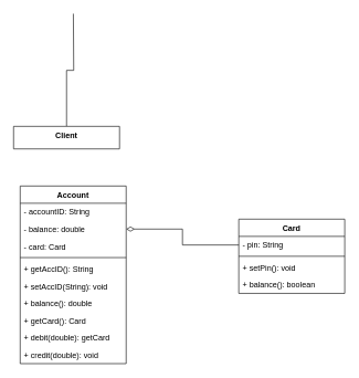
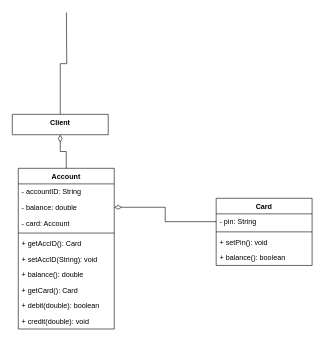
+ <mxCell id="7" style="edgeStyle=orthogonalEdgeStyle;rounded=0;orthogonalLoop=1;jettySize=auto;html=1;exitX=0.5;exitY=0;exitDx=0;exitDy=0;entryX=0.5;entryY=1;entryDx=0;entryDy=0;endArrow=diamondThin;endFill=0;endSize=10;" parent="1" source="8" target="20" edge="1"><mxGeometry relative="1" as="geometry" /></mxCell>
- <mxCell id="11" value="- card: Card" style="text;strokeColor=none;fillColor=none;align=left;verticalAlign=top;spacingLeft=4;spacingRight=4;overflow=hidden;rotatable=0;points=[[0,0.5],[1,0.5]];portConstraint=eastwest;" parent="8" vertex="1"><mxGeometry y="78" width="160" height="26" as="geometry" /></mxCell>
+ <mxCell id="11" value="- card: Account" style="text;strokeColor=none;fillColor=none;align=left;verticalAlign=top;spacingLeft=4;spacingRight=4;overflow=hidden;rotatable=0;points=[[0,0.5],[1,0.5]];portConstraint=eastwest;" parent="8" vertex="1"><mxGeometry y="78" width="160" height="26" as="geometry" /></mxCell>
- <mxCell id="13" value="+ getAccID(): String" style="text;strokeColor=none;fillColor=none;align=left;verticalAlign=top;spacingLeft=4;spacingRight=4;overflow=hidden;rotatable=0;points=[[0,0.5],[1,0.5]];portConstraint=eastwest;" parent="8" vertex="1"><mxGeometry y="112" width="160" height="26" as="geometry" /></mxCell>
+ <mxCell id="13" value="+ getAccID(): Card" style="text;strokeColor=none;fillColor=none;align=left;verticalAlign=top;spacingLeft=4;spacingRight=4;overflow=hidden;rotatable=0;points=[[0,0.5],[1,0.5]];portConstraint=eastwest;" parent="8" vertex="1"><mxGeometry y="112" width="160" height="26" as="geometry" /></mxCell>
- <mxCell id="17" value="+ debit(double): getCard" style="text;strokeColor=none;fillColor=none;align=left;verticalAlign=top;spacingLeft=4;spacingRight=4;overflow=hidden;rotatable=0;points=[[0,0.5],[1,0.5]];portConstraint=eastwest;" parent="8" vertex="1"><mxGeometry y="216" width="160" height="26" as="geometry" /></mxCell>
+ <mxCell id="17" value="+ debit(double): boolean" style="text;strokeColor=none;fillColor=none;align=left;verticalAlign=top;spacingLeft=4;spacingRight=4;overflow=hidden;rotatable=0;points=[[0,0.5],[1,0.5]];portConstraint=eastwest;" parent="8" vertex="1"><mxGeometry y="216" width="160" height="26" as="geometry" /></mxCell>
